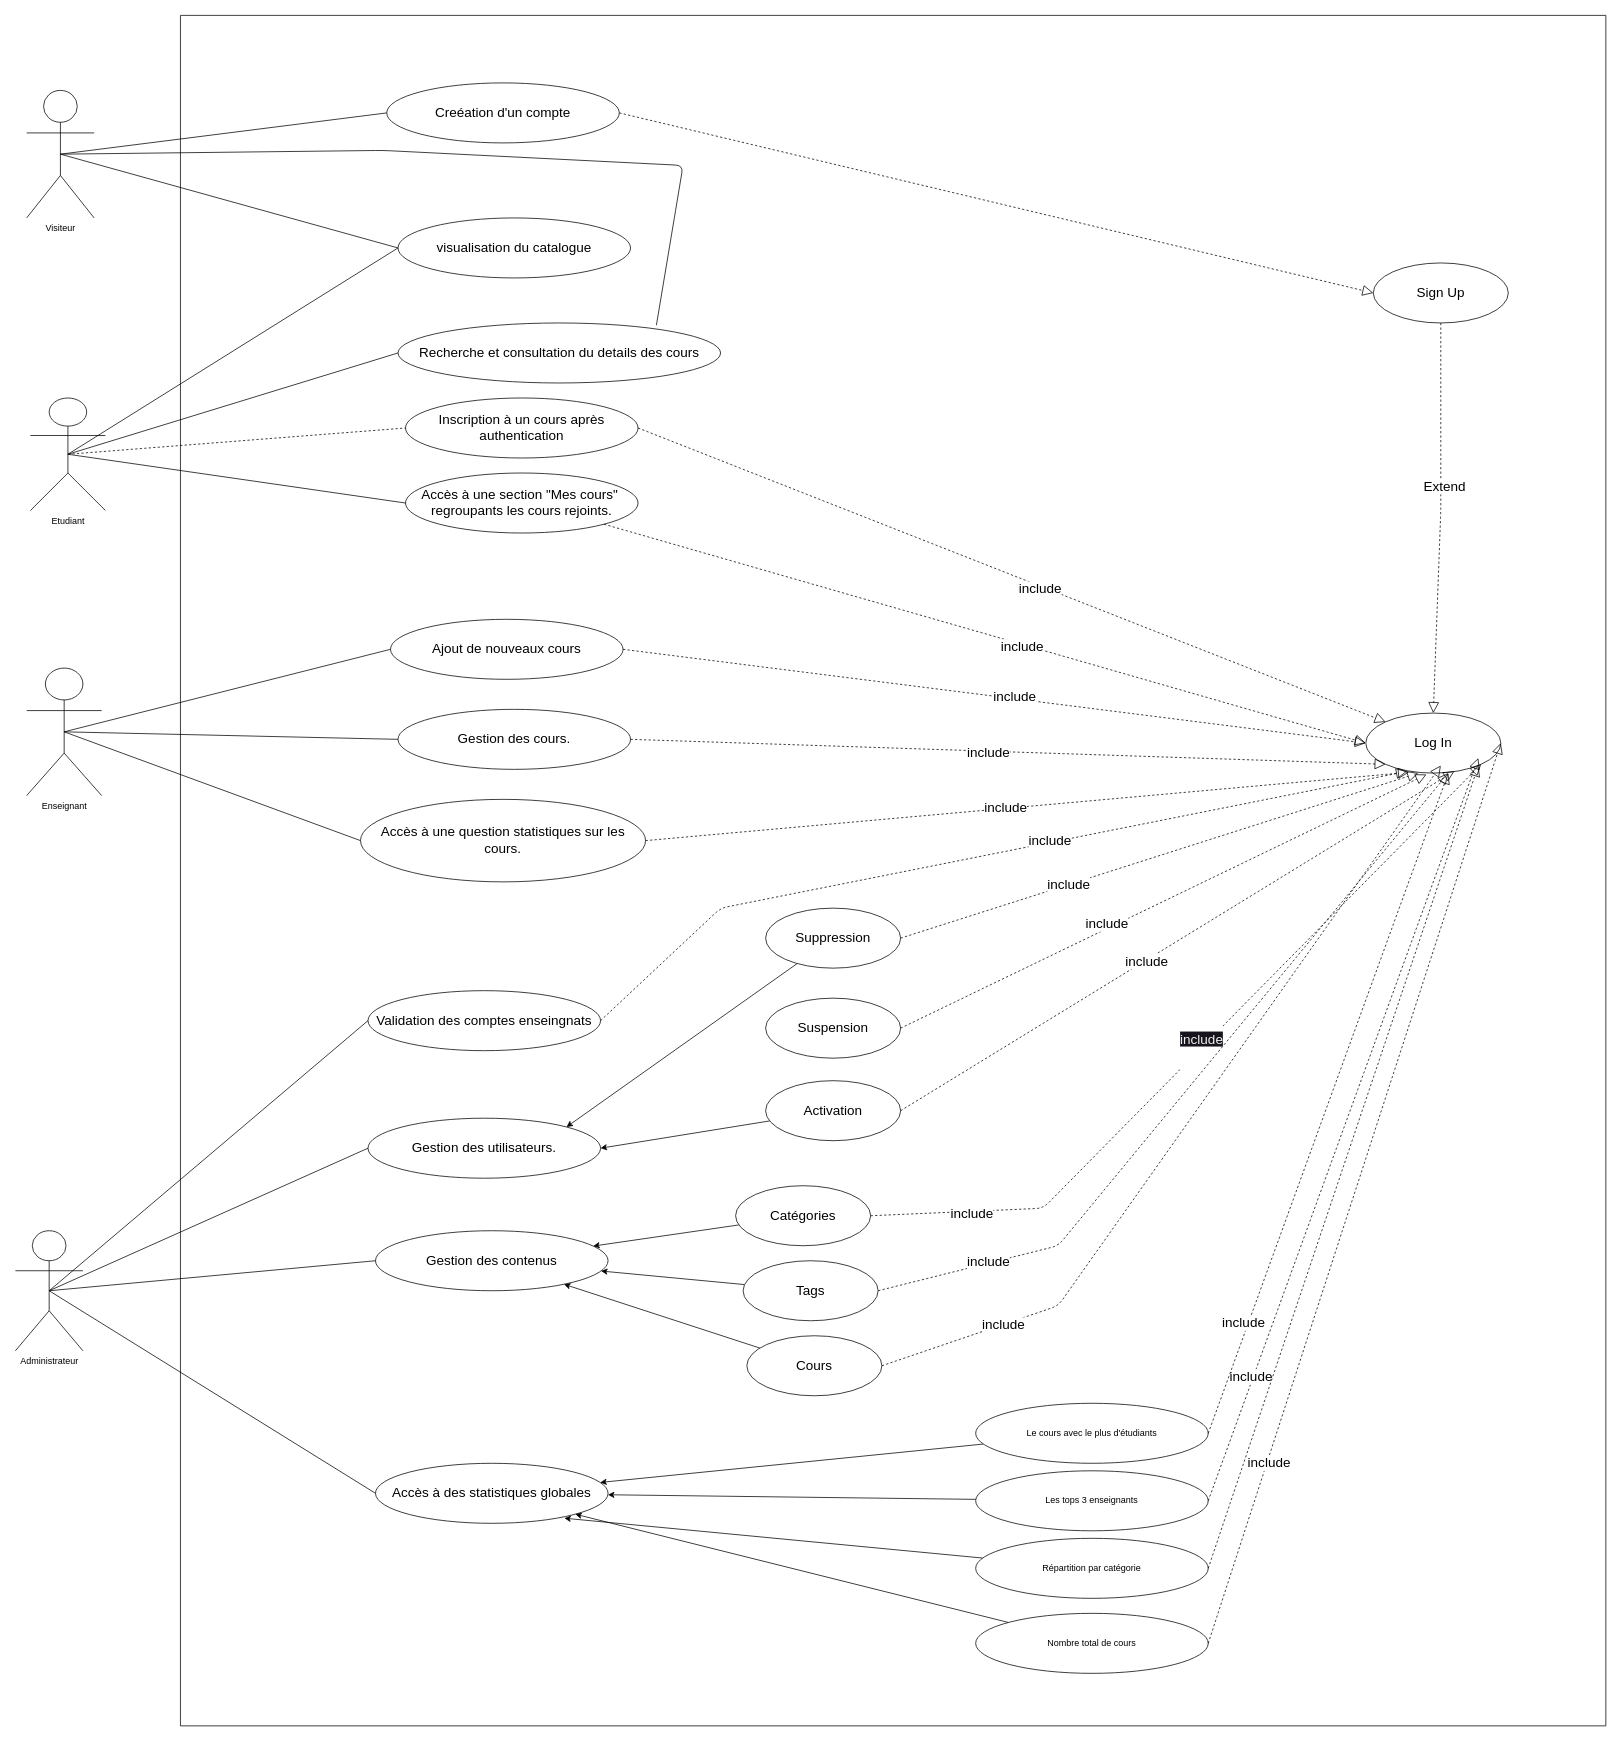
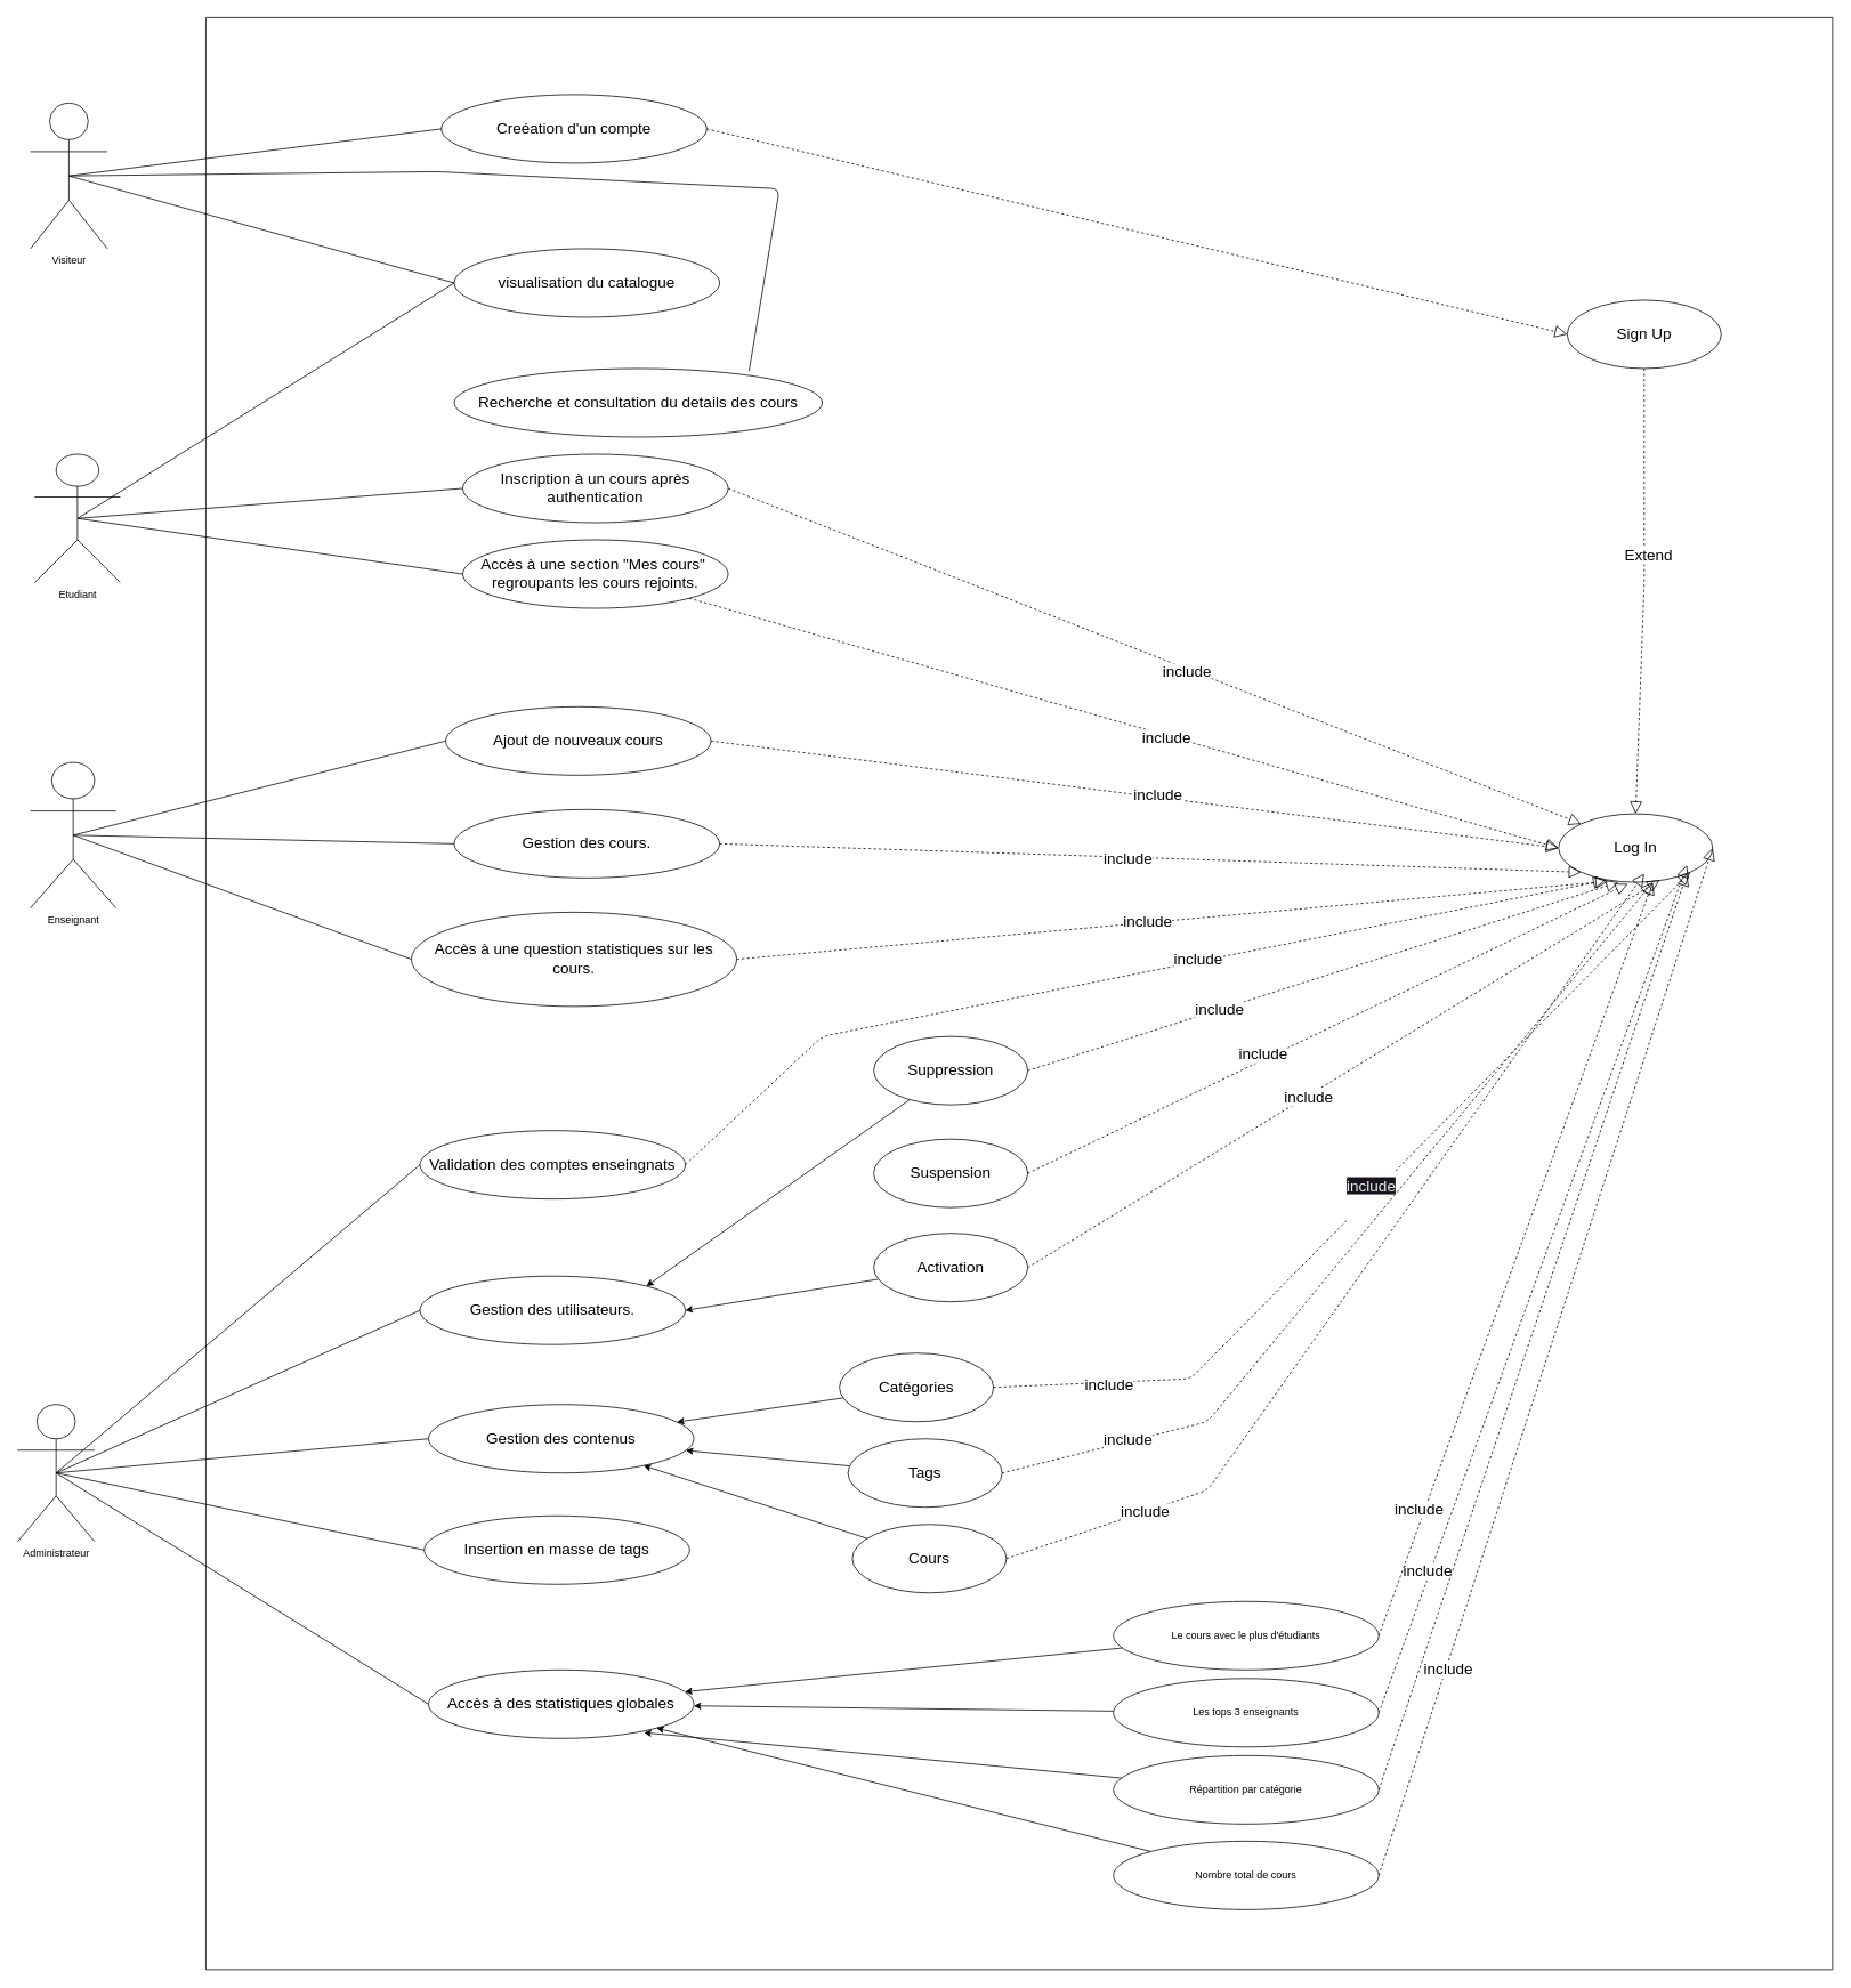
- <mxCell id="71" value="" style="endArrow=none;html=1;fontSize=36;exitX=0.5;exitY=0.5;exitDx=0;exitDy=0;exitPerimeter=0;entryX=0;entryY=0.5;entryDx=0;entryDy=0;" edge="1" parent="1" source="3" target="9"><mxGeometry width="50" height="50" relative="1" as="geometry"><mxPoint x="150" y="730" as="sourcePoint" /><mxPoint x="490" y="480" as="targetPoint" /></mxGeometry></mxCell>
- <mxCell id="83" value="" style="endArrow=none;html=1;fontSize=36;exitX=0.5;exitY=0.5;exitDx=0;exitDy=0;exitPerimeter=0;entryX=0;entryY=0.5;entryDx=0;entryDy=0;dashed=1;" edge="1" parent="1" source="3" target="10"><mxGeometry width="50" height="50" relative="1" as="geometry"><mxPoint x="150" y="750" as="sourcePoint" /><mxPoint x="510" y="580" as="targetPoint" /></mxGeometry></mxCell>
+ <mxCell id="83" value="" style="endArrow=none;html=1;fontSize=36;exitX=0.5;exitY=0.5;exitDx=0;exitDy=0;exitPerimeter=0;entryX=0;entryY=0.5;entryDx=0;entryDy=0;" edge="1" parent="1" source="3" target="10"><mxGeometry width="50" height="50" relative="1" as="geometry"><mxPoint x="150" y="750" as="sourcePoint" /><mxPoint x="510" y="580" as="targetPoint" /></mxGeometry></mxCell>
+ <mxCell id="79" value="" style="endArrow=none;html=1;fontSize=36;entryX=0;entryY=0.5;entryDx=0;entryDy=0;exitX=0.5;exitY=0.5;exitDx=0;exitDy=0;exitPerimeter=0;" edge="1" parent="1" source="5" target="18"><mxGeometry width="50" height="50" relative="1" as="geometry"><mxPoint x="85" y="1740" as="sourcePoint" /><mxPoint x="520" y="1340" as="targetPoint" /></mxGeometry></mxCell>
+ <mxCell id="18" value="&lt;font style=&quot;font-size: 18px;&quot;&gt;Insertion en masse de tags&lt;/font&gt;" style="ellipse;whiteSpace=wrap;html=1;" vertex="1" parent="6"><mxGeometry x="255" y="1750" width="310" height="80" as="geometry" /></mxCell>
